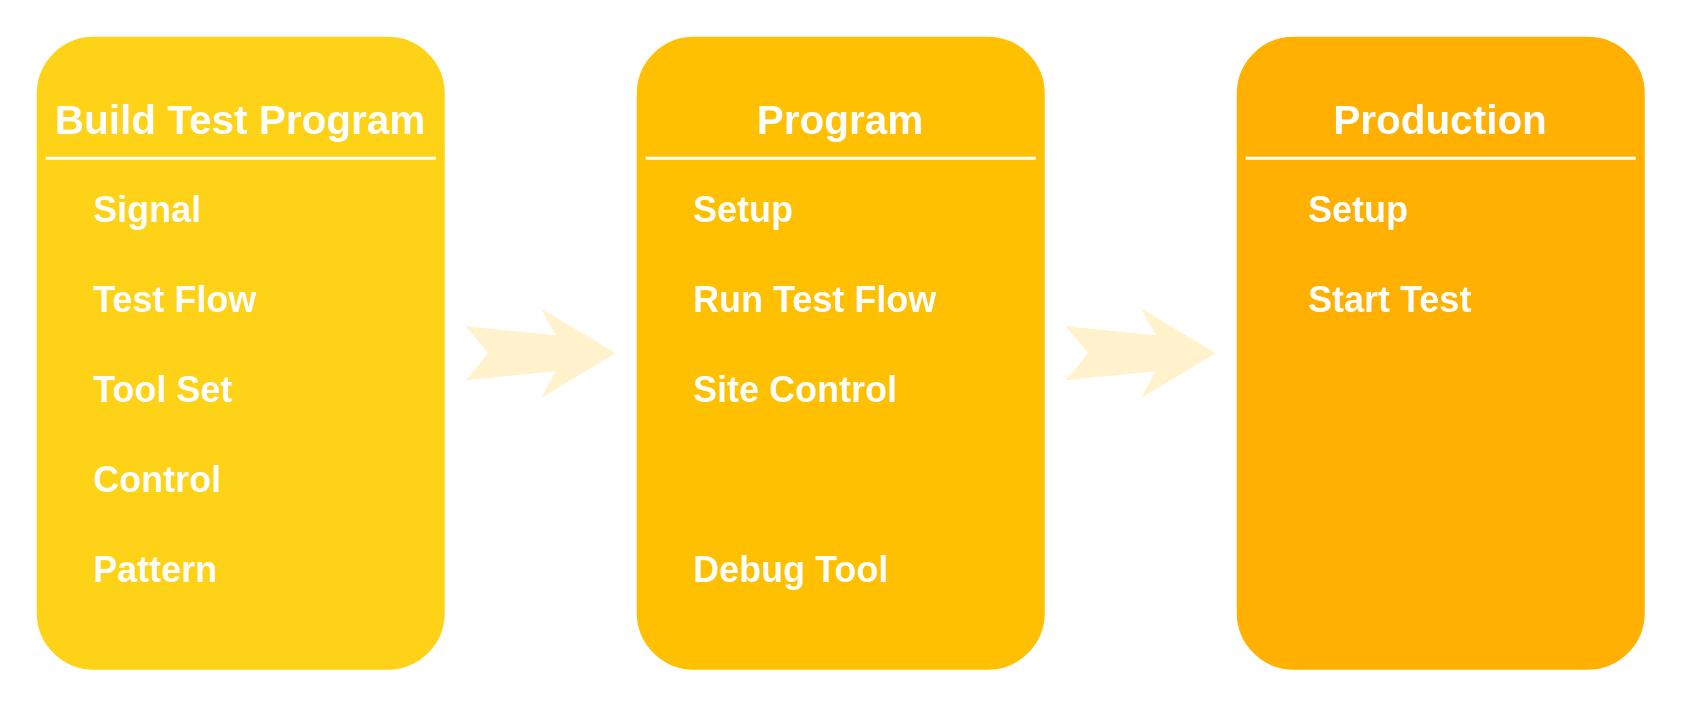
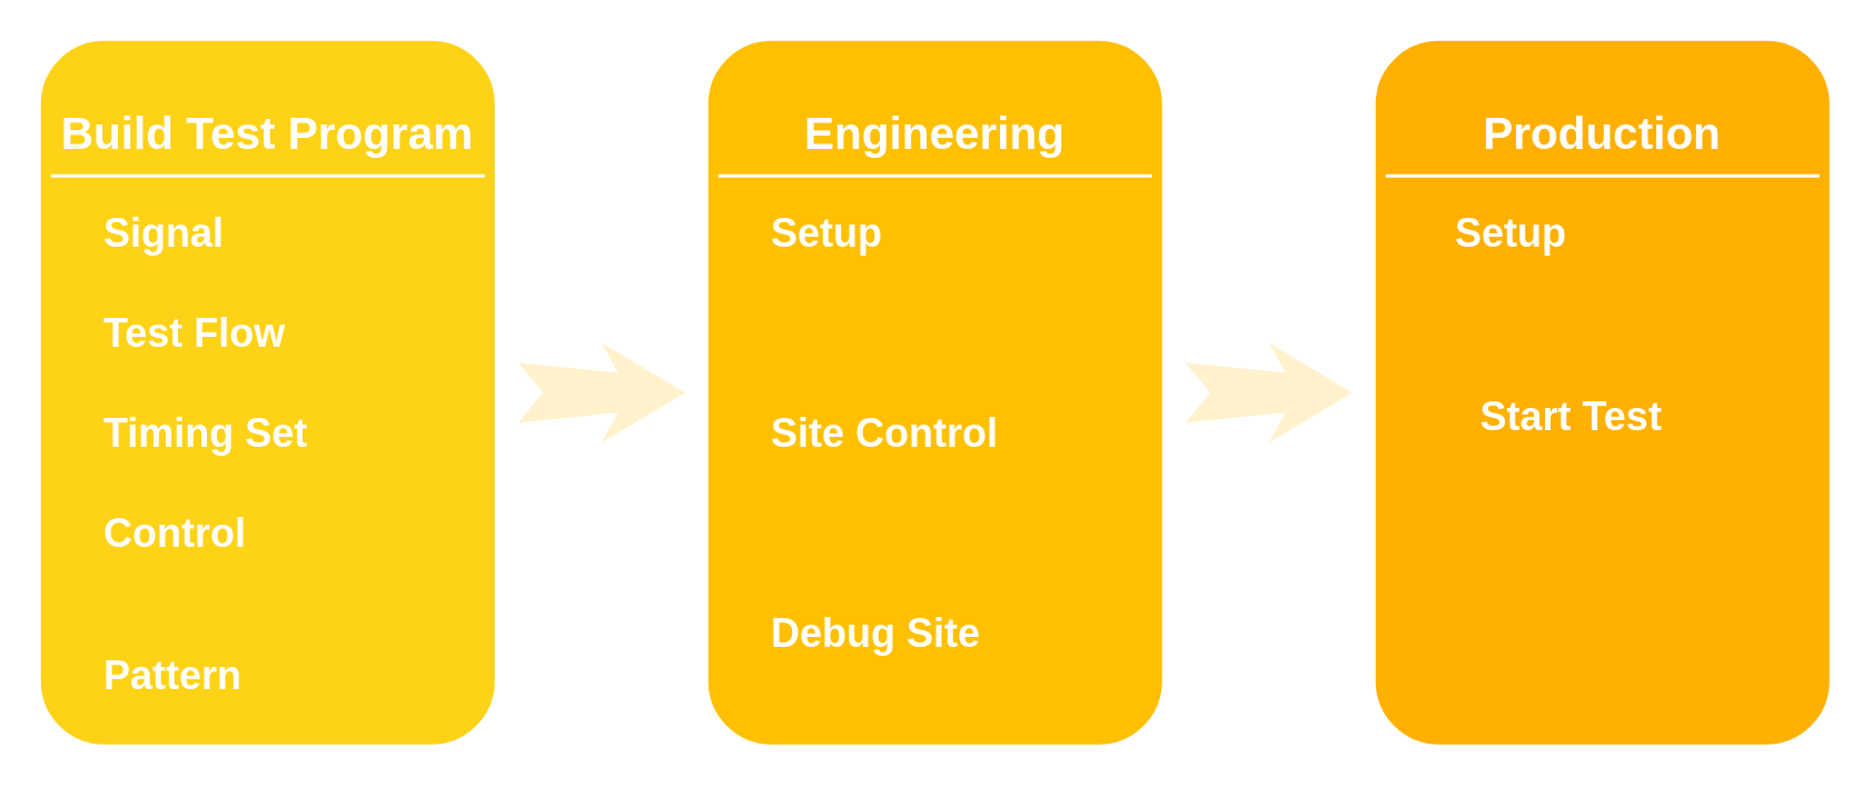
- <mxCell id="14" value="Program" style="text;html=1;strokeColor=none;fillColor=none;align=center;verticalAlign=middle;whiteSpace=wrap;rounded=0;shadow=0;fontSize=27;fontColor=#FFFFFF;fontStyle=1" vertex="1" parent="12"><mxGeometry y="30" width="280" height="60" as="geometry" /></mxCell>
+ <mxCell id="14" value="Engineering" style="text;html=1;strokeColor=none;fillColor=none;align=center;verticalAlign=middle;whiteSpace=wrap;rounded=0;shadow=0;fontSize=27;fontColor=#FFFFFF;fontStyle=1" vertex="1" parent="12"><mxGeometry y="30" width="280" height="60" as="geometry" /></mxCell>
- <mxCell id="17" value="Run Test Flow" style="text;html=1;strokeColor=none;fillColor=none;align=left;verticalAlign=middle;whiteSpace=wrap;rounded=0;shadow=0;fontSize=24;fontColor=#FFFFFF;fontStyle=1" vertex="1" parent="12"><mxGeometry x="40" y="150" width="180" height="60" as="geometry" /></mxCell>
- <mxCell id="25" value="Start Test" style="text;html=1;strokeColor=none;fillColor=none;align=left;verticalAlign=middle;whiteSpace=wrap;rounded=0;shadow=0;fontSize=24;fontColor=#FFFFFF;fontStyle=1" vertex="1" parent="1"><mxGeometry x="870" y="170" width="180" height="60" as="geometry" /></mxCell>
+ <mxCell id="25" value="Start Test" style="text;html=1;strokeColor=none;fillColor=none;align=left;verticalAlign=middle;whiteSpace=wrap;rounded=0;shadow=0;fontSize=24;fontColor=#FFFFFF;fontStyle=1" vertex="1" parent="1"><mxGeometry x="885" y="220" width="180" height="60" as="geometry" /></mxCell>
- <mxCell id="7" value="Tool Set" style="text;html=1;strokeColor=none;fillColor=none;align=left;verticalAlign=middle;whiteSpace=wrap;rounded=0;shadow=0;fontSize=24;fontColor=#FFFFFF;fontStyle=1" vertex="1" parent="2"><mxGeometry x="40" y="210" width="140" height="60" as="geometry" /></mxCell>
+ <mxCell id="7" value="Timing Set" style="text;html=1;strokeColor=none;fillColor=none;align=left;verticalAlign=middle;whiteSpace=wrap;rounded=0;shadow=0;fontSize=24;fontColor=#FFFFFF;fontStyle=1" vertex="1" parent="2"><mxGeometry x="40" y="210" width="140" height="60" as="geometry" /></mxCell>
- <mxCell id="9" value="Pattern" style="text;html=1;strokeColor=none;fillColor=none;align=left;verticalAlign=middle;whiteSpace=wrap;rounded=0;shadow=0;fontSize=24;fontColor=#FFFFFF;fontStyle=1" vertex="1" parent="2"><mxGeometry x="40" y="330" width="130" height="60" as="geometry" /></mxCell>
+ <mxCell id="9" value="Pattern" style="text;html=1;strokeColor=none;fillColor=none;align=left;verticalAlign=middle;whiteSpace=wrap;rounded=0;shadow=0;fontSize=24;fontColor=#FFFFFF;fontStyle=1" vertex="1" parent="2"><mxGeometry x="40" y="355" width="130" height="60" as="geometry" /></mxCell>
- <mxCell id="19" value="Debug Tool" style="text;html=1;strokeColor=none;fillColor=none;align=left;verticalAlign=middle;whiteSpace=wrap;rounded=0;shadow=0;fontSize=24;fontColor=#FFFFFF;fontStyle=1" vertex="1" parent="12"><mxGeometry x="40" y="330" width="180" height="60" as="geometry" /></mxCell>
+ <mxCell id="19" value="Debug Site" style="text;html=1;strokeColor=none;fillColor=none;align=left;verticalAlign=middle;whiteSpace=wrap;rounded=0;shadow=0;fontSize=24;fontColor=#FFFFFF;fontStyle=1" vertex="1" parent="12"><mxGeometry x="40" y="330" width="180" height="60" as="geometry" /></mxCell>
